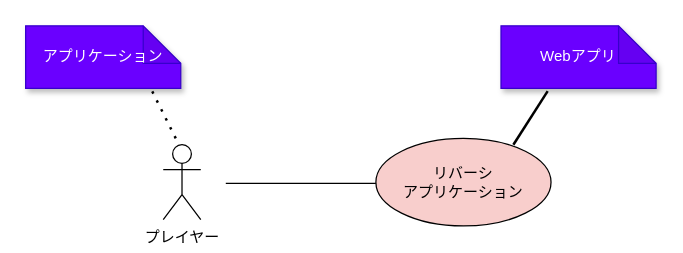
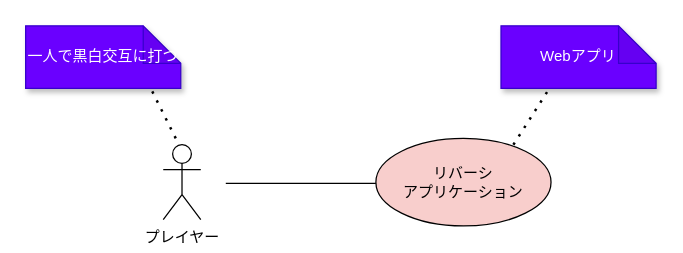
- <mxCell id="6" value="アプリケーション" style="shape=note;whiteSpace=wrap;html=1;backgroundOutline=1;darkOpacity=0.05;shadow=1;fillColor=#6a00ff;fontColor=#ffffff;strokeColor=#3700CC;" vertex="1" parent="1"><mxGeometry x="20" y="20" width="124" height="50" as="geometry" /></mxCell>
+ <mxCell id="6" value="一人で黒白交互に打つ" style="shape=note;whiteSpace=wrap;html=1;backgroundOutline=1;darkOpacity=0.05;shadow=1;fillColor=#6a00ff;fontColor=#ffffff;strokeColor=#3700CC;" vertex="1" parent="1"><mxGeometry x="20" y="20" width="124" height="50" as="geometry" /></mxCell>
- <mxCell id="8" value="" style="endArrow=none;dashed=0;html=1;dashPattern=1 3;strokeWidth=2;fontSize=11;entryX=0.301;entryY=1.044;entryDx=0;entryDy=0;entryPerimeter=0;exitX=0.785;exitY=0.073;exitDx=0;exitDy=0;exitPerimeter=0;" edge="1" parent="1" source="2" target="5"><mxGeometry width="50" height="50" relative="1" as="geometry"><mxPoint x="410" y="110" as="sourcePoint" /><mxPoint x="340" y="170" as="targetPoint" /></mxGeometry></mxCell>
+ <mxCell id="8" value="" style="endArrow=none;dashed=1;html=1;dashPattern=1 3;strokeWidth=2;fontSize=11;entryX=0.301;entryY=1.044;entryDx=0;entryDy=0;entryPerimeter=0;exitX=0.785;exitY=0.073;exitDx=0;exitDy=0;exitPerimeter=0;" edge="1" parent="1" source="2" target="5"><mxGeometry width="50" height="50" relative="1" as="geometry"><mxPoint x="410" y="110" as="sourcePoint" /><mxPoint x="340" y="170" as="targetPoint" /></mxGeometry></mxCell>
